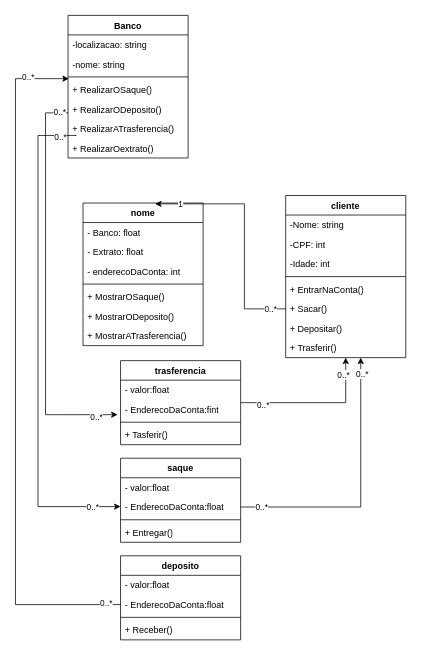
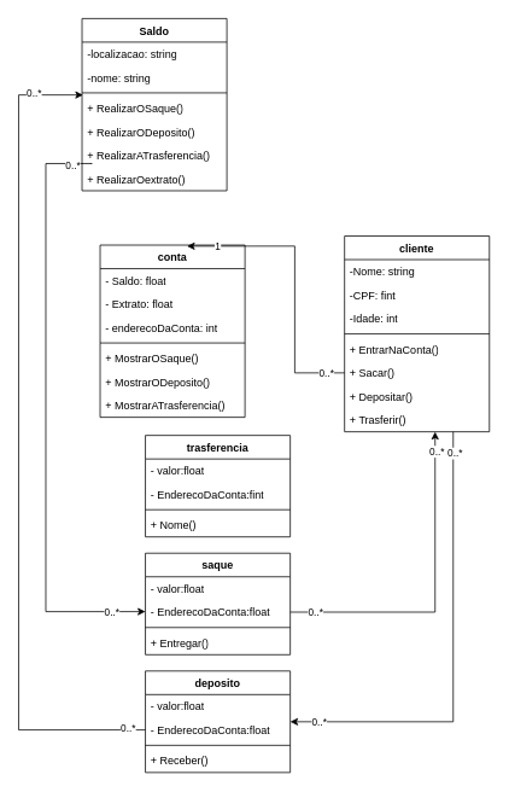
- <mxCell id="22" value="Banco" style="swimlane;fontStyle=1;align=center;verticalAlign=top;childLayout=stackLayout;horizontal=1;startSize=26;horizontalStack=0;resizeParent=1;resizeParentMax=0;resizeLast=0;collapsible=1;marginBottom=0;whiteSpace=wrap;html=1;" parent="1" vertex="1"><mxGeometry x="90" y="20" width="160" height="190" as="geometry" /></mxCell>
+ <mxCell id="22" value="Saldo" style="swimlane;fontStyle=1;align=center;verticalAlign=top;childLayout=stackLayout;horizontal=1;startSize=26;horizontalStack=0;resizeParent=1;resizeParentMax=0;resizeLast=0;collapsible=1;marginBottom=0;whiteSpace=wrap;html=1;" parent="1" vertex="1"><mxGeometry x="90" y="20" width="160" height="190" as="geometry" /></mxCell>
- <mxCell id="14" value="nome" style="swimlane;fontStyle=1;align=center;verticalAlign=top;childLayout=stackLayout;horizontal=1;startSize=26;horizontalStack=0;resizeParent=1;resizeParentMax=0;resizeLast=0;collapsible=1;marginBottom=0;whiteSpace=wrap;html=1;" parent="1" vertex="1"><mxGeometry x="110" y="270" width="160" height="190" as="geometry" /></mxCell>
+ <mxCell id="14" value="conta" style="swimlane;fontStyle=1;align=center;verticalAlign=top;childLayout=stackLayout;horizontal=1;startSize=26;horizontalStack=0;resizeParent=1;resizeParentMax=0;resizeLast=0;collapsible=1;marginBottom=0;whiteSpace=wrap;html=1;" parent="1" vertex="1"><mxGeometry x="110" y="270" width="160" height="190" as="geometry" /></mxCell>
- <mxCell id="15" value="- Banco: float" style="text;strokeColor=none;fillColor=none;align=left;verticalAlign=top;spacingLeft=4;spacingRight=4;overflow=hidden;rotatable=0;points=[[0,0.5],[1,0.5]];portConstraint=eastwest;whiteSpace=wrap;html=1;" parent="14" vertex="1"><mxGeometry y="26" width="160" height="26" as="geometry" /></mxCell>
+ <mxCell id="15" value="- Saldo: float" style="text;strokeColor=none;fillColor=none;align=left;verticalAlign=top;spacingLeft=4;spacingRight=4;overflow=hidden;rotatable=0;points=[[0,0.5],[1,0.5]];portConstraint=eastwest;whiteSpace=wrap;html=1;" parent="14" vertex="1"><mxGeometry y="26" width="160" height="26" as="geometry" /></mxCell>
- <mxCell id="7" value="-CPF: int" style="text;strokeColor=none;fillColor=none;align=left;verticalAlign=top;spacingLeft=4;spacingRight=4;overflow=hidden;rotatable=0;points=[[0,0.5],[1,0.5]];portConstraint=eastwest;whiteSpace=wrap;html=1;" parent="5" vertex="1"><mxGeometry y="52" width="160" height="26" as="geometry" /></mxCell>
+ <mxCell id="7" value="-CPF: fint" style="text;strokeColor=none;fillColor=none;align=left;verticalAlign=top;spacingLeft=4;spacingRight=4;overflow=hidden;rotatable=0;points=[[0,0.5],[1,0.5]];portConstraint=eastwest;whiteSpace=wrap;html=1;" parent="5" vertex="1"><mxGeometry y="52" width="160" height="26" as="geometry" /></mxCell>
- <mxCell id="41" style="edgeStyle=orthogonalEdgeStyle;rounded=0;orthogonalLoop=1;jettySize=auto;html=1;entryX=-0.025;entryY=0.769;entryDx=0;entryDy=0;entryPerimeter=0;exitX=0.001;exitY=0.687;exitDx=0;exitDy=0;exitPerimeter=0;" parent="1" source="27" target="38" edge="1"><mxGeometry relative="1" as="geometry"><mxPoint x="130" y="540" as="targetPoint" /><Array as="points"><mxPoint x="60" y="150" /><mxPoint x="60" y="552" /></Array></mxGeometry></mxCell>
- <mxCell id="42" value="0..*" style="edgeLabel;html=1;align=center;verticalAlign=middle;resizable=0;points=[];" vertex="1" connectable="0" parent="41"><mxGeometry x="-0.954" y="-1" relative="1" as="geometry"><mxPoint as="offset" /></mxGeometry></mxCell>
- <mxCell id="43" value="0..*" style="edgeLabel;html=1;align=center;verticalAlign=middle;resizable=0;points=[];" vertex="1" connectable="0" parent="41"><mxGeometry x="0.894" y="-3" relative="1" as="geometry"><mxPoint as="offset" /></mxGeometry></mxCell>
- <mxCell id="33" style="edgeStyle=orthogonalEdgeStyle;rounded=0;orthogonalLoop=1;jettySize=auto;html=1;entryX=0.5;entryY=1;entryDx=0;entryDy=0;" parent="1" source="36" target="5" edge="1"><mxGeometry relative="1" as="geometry" /></mxCell>
- <mxCell id="34" value="0..*" style="edgeLabel;html=1;align=center;verticalAlign=middle;resizable=0;points=[];" vertex="1" connectable="0" parent="33"><mxGeometry x="-0.71" y="-2" relative="1" as="geometry"><mxPoint as="offset" /></mxGeometry></mxCell>
- <mxCell id="35" value="0..*" style="edgeLabel;html=1;align=center;verticalAlign=middle;resizable=0;points=[];" vertex="1" connectable="0" parent="33"><mxGeometry x="0.78" y="4" relative="1" as="geometry"><mxPoint as="offset" /></mxGeometry></mxCell>
- <mxCell id="40" value="+ Tasferir()" style="text;strokeColor=none;fillColor=none;align=left;verticalAlign=top;spacingLeft=4;spacingRight=4;overflow=hidden;rotatable=0;points=[[0,0.5],[1,0.5]];portConstraint=eastwest;whiteSpace=wrap;html=1;" parent="36" vertex="1"><mxGeometry y="86" width="160" height="26" as="geometry" /></mxCell>
+ <mxCell id="40" value="+ Nome()" style="text;strokeColor=none;fillColor=none;align=left;verticalAlign=top;spacingLeft=4;spacingRight=4;overflow=hidden;rotatable=0;points=[[0,0.5],[1,0.5]];portConstraint=eastwest;whiteSpace=wrap;html=1;" parent="36" vertex="1"><mxGeometry y="86" width="160" height="26" as="geometry" /></mxCell>
+ <mxCell id="2" style="edgeStyle=orthogonalEdgeStyle;rounded=0;orthogonalLoop=1;jettySize=auto;html=1;exitX=0.75;exitY=1;exitDx=0;exitDy=0;entryX=1;entryY=0.5;entryDx=0;entryDy=0;" parent="1" source="5" target="44" edge="1"><mxGeometry relative="1" as="geometry"><mxPoint x="450" y="768" as="targetPoint" /><mxPoint x="570" y="550" as="sourcePoint" /></mxGeometry></mxCell>
+ <mxCell id="3" value="0..*" style="edgeLabel;html=1;align=center;verticalAlign=middle;resizable=0;points=[];" vertex="1" connectable="0" parent="2"><mxGeometry x="-0.908" y="1" relative="1" as="geometry"><mxPoint as="offset" /></mxGeometry></mxCell>
+ <mxCell id="4" value="0..*" style="edgeLabel;html=1;align=center;verticalAlign=middle;resizable=0;points=[];" vertex="1" connectable="0" parent="2"><mxGeometry x="0.876" relative="1" as="geometry"><mxPoint as="offset" /></mxGeometry></mxCell>
